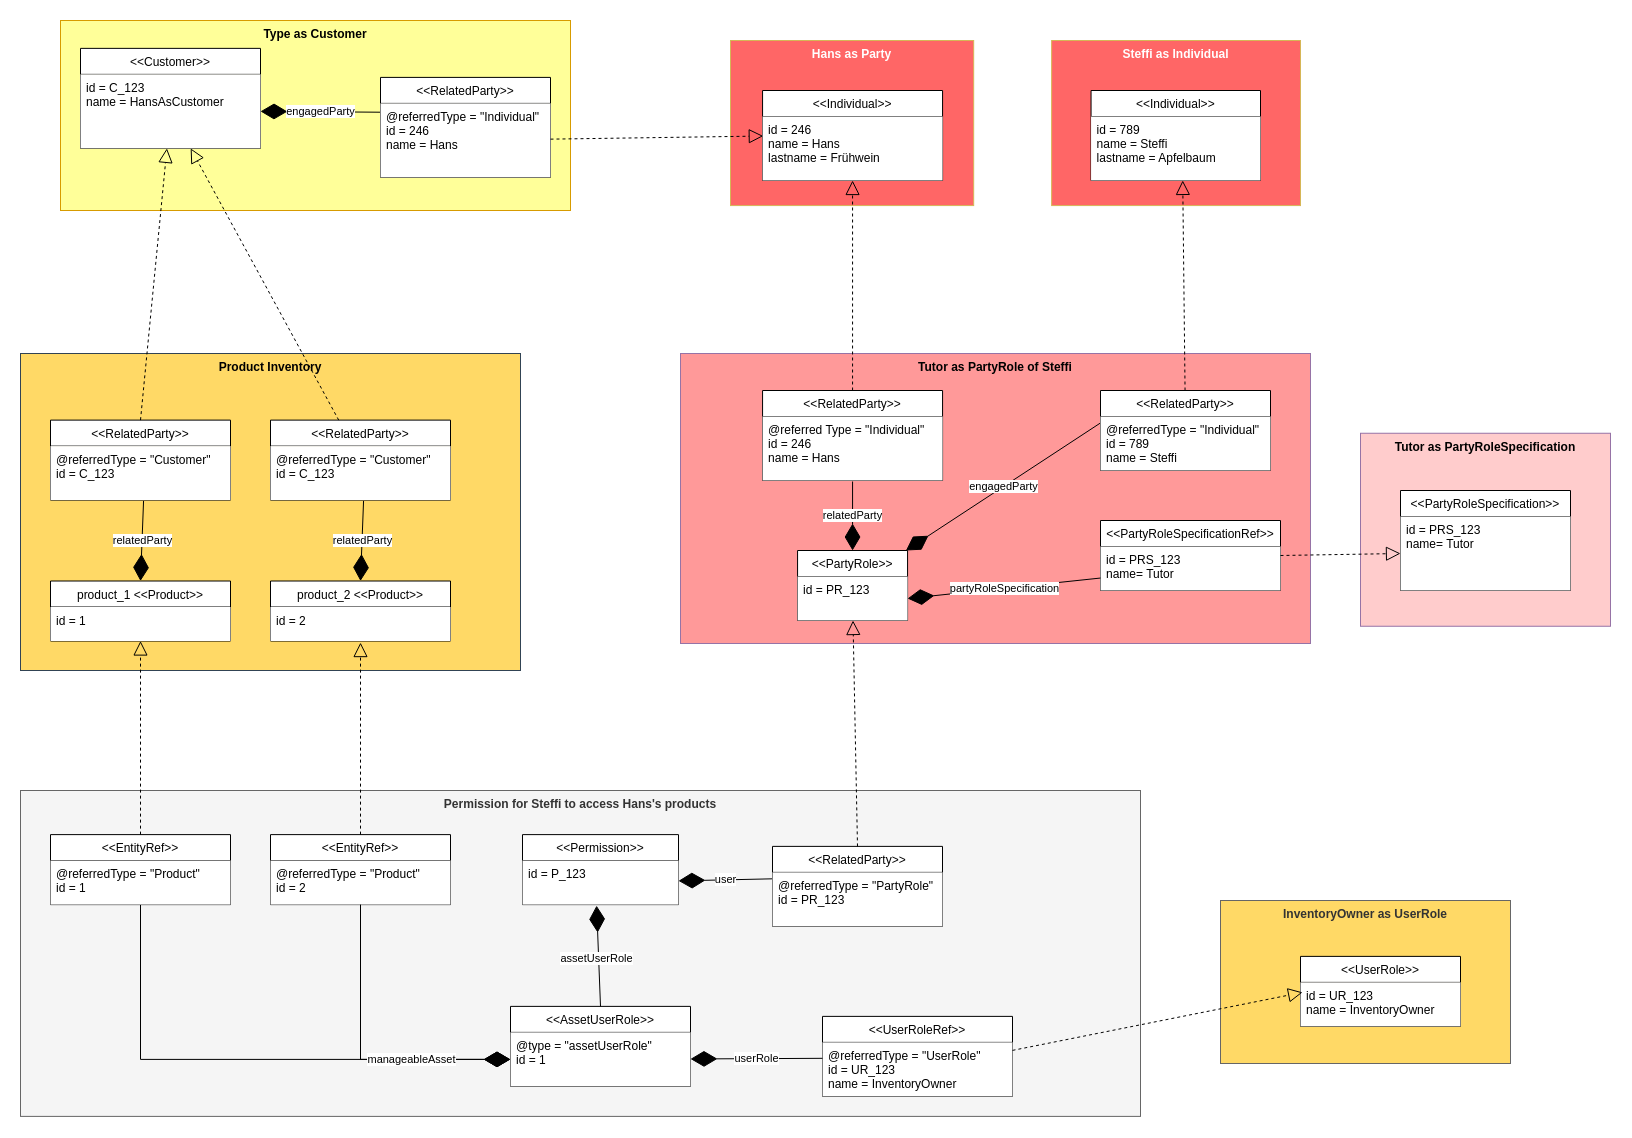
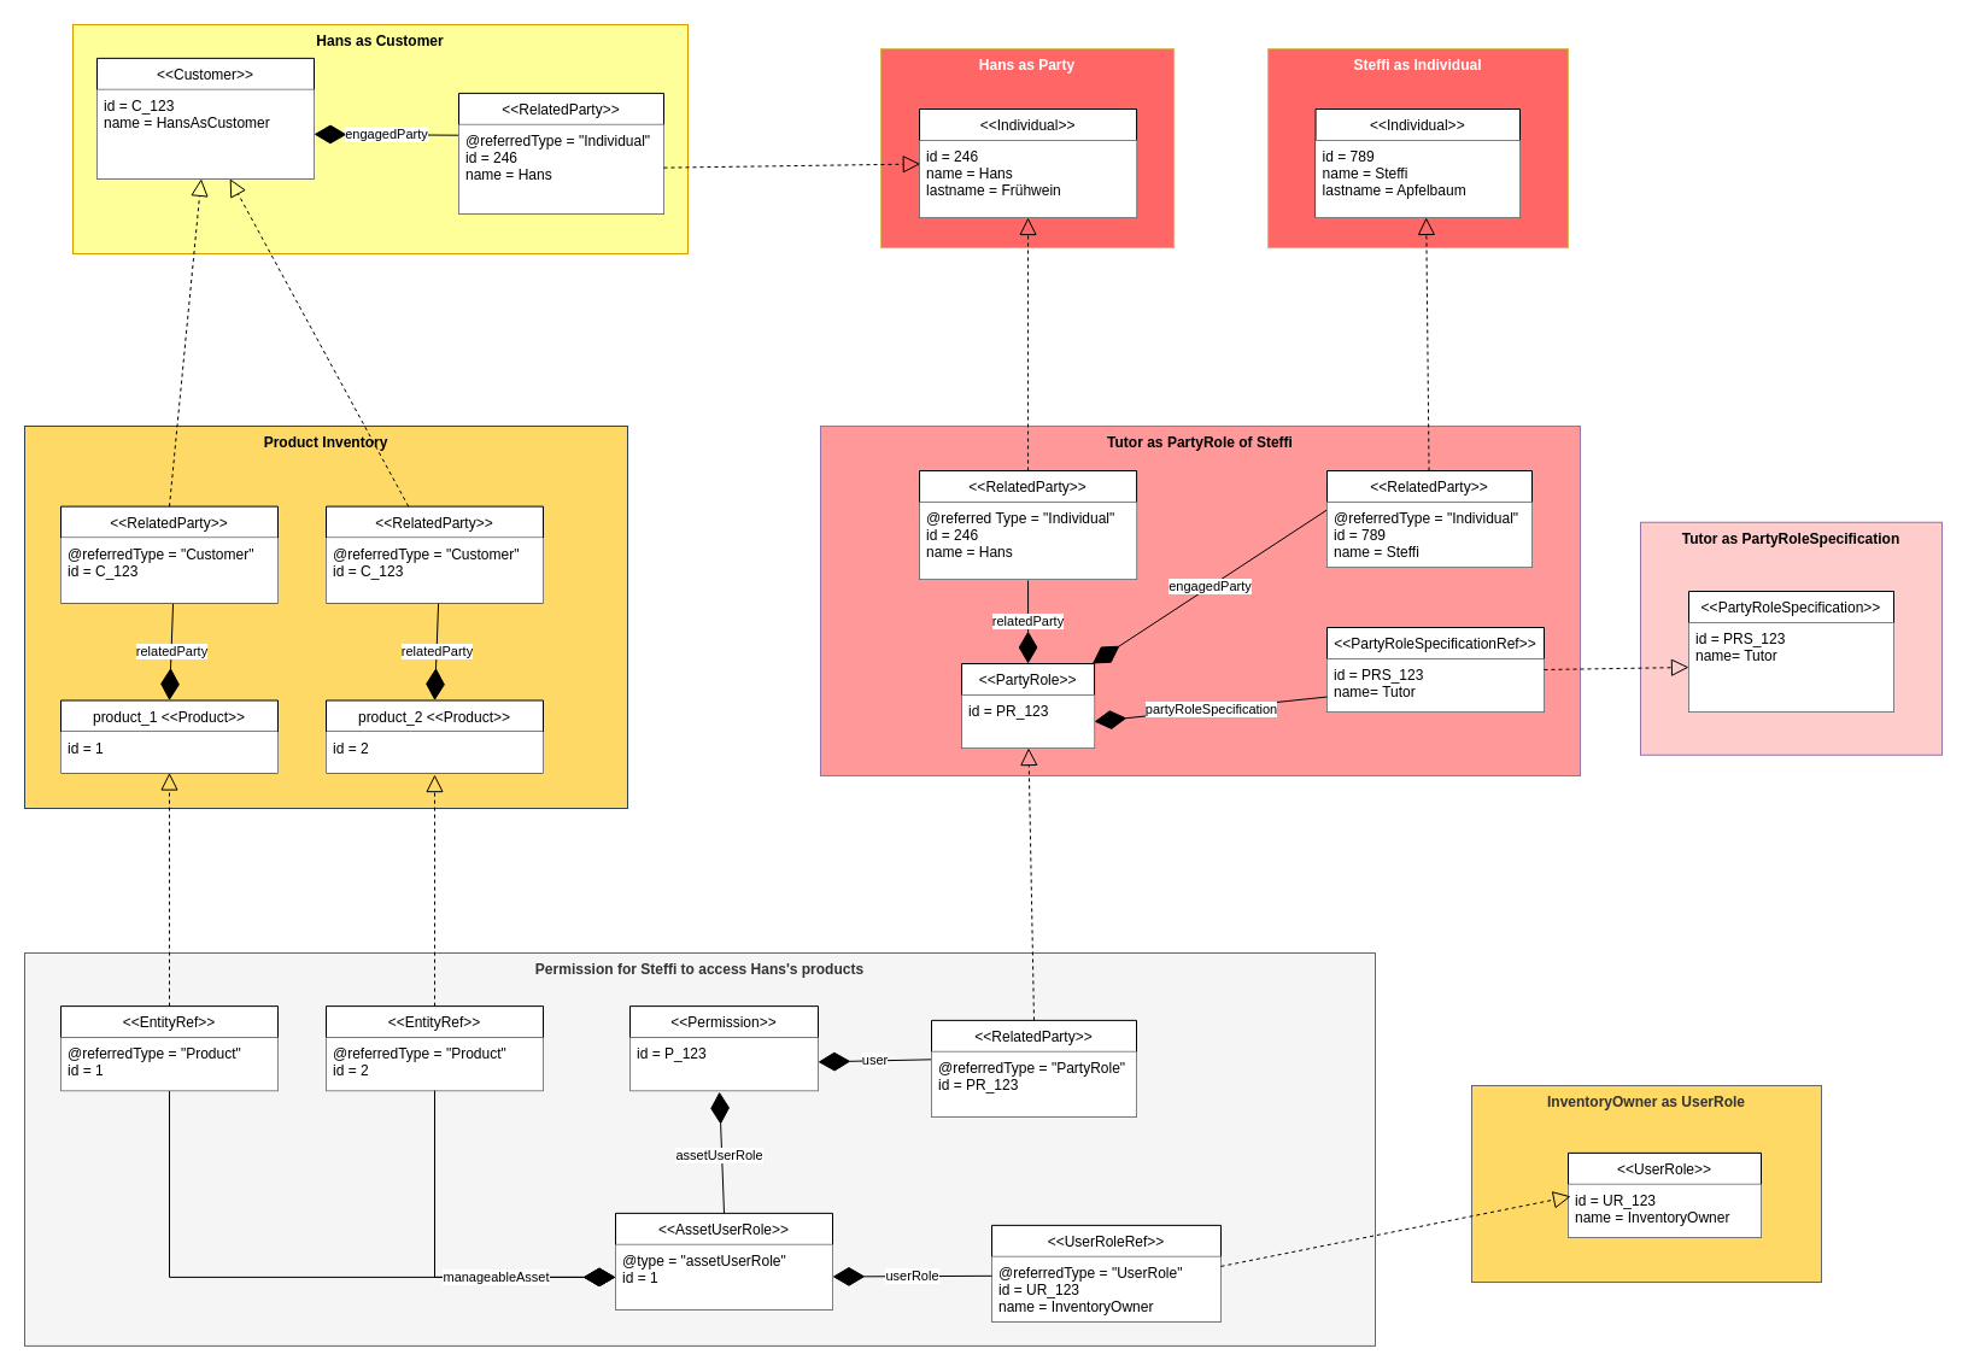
- <mxCell id="8" value="Type as Customer" style="rounded=0;whiteSpace=wrap;html=1;align=center;verticalAlign=top;strokeColor=#d79b00;fillColor=#FFFF99;fontStyle=1" vertex="1" parent="1"><mxGeometry x="60" y="20" width="510" height="190" as="geometry" /></mxCell>
+ <mxCell id="8" value="Hans as Customer" style="rounded=0;whiteSpace=wrap;html=1;align=center;verticalAlign=top;strokeColor=#d79b00;fillColor=#FFFF99;fontStyle=1" vertex="1" parent="1"><mxGeometry x="60" y="20" width="510" height="190" as="geometry" /></mxCell>
